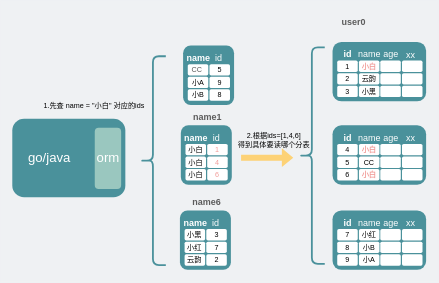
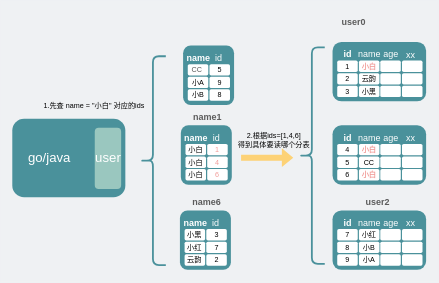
- <mxCell id="4" value="&lt;font color=&quot;#ffffff&quot; style=&quot;font-size: 22px;&quot;&gt;orm&lt;/font&gt;" style="rounded=1;whiteSpace=wrap;html=1;fillColor=#9AC7BF;strokeColor=none;" parent="1" vertex="1"><mxGeometry x="157.5" y="212" width="44" height="102" as="geometry" /></mxCell>
+ <mxCell id="4" value="&lt;font color=&quot;#ffffff&quot; style=&quot;font-size: 22px;&quot;&gt;user&lt;/font&gt;" style="rounded=1;whiteSpace=wrap;html=1;fillColor=#9AC7BF;strokeColor=none;" parent="1" vertex="1"><mxGeometry x="157.5" y="212" width="44" height="102" as="geometry" /></mxCell>
+ <mxCell id="67" value="&lt;font color=&quot;#5c5c5c&quot;&gt;&lt;span style=&quot;font-size: 15px;&quot;&gt;user2&lt;/span&gt;&lt;/font&gt;" style="text;strokeColor=none;fillColor=none;html=1;fontSize=24;fontStyle=1;verticalAlign=middle;align=center;fontColor=#FFFFFF;" parent="1" vertex="1"><mxGeometry x="578" y="321" width="102" height="25.5" as="geometry" /></mxCell>
